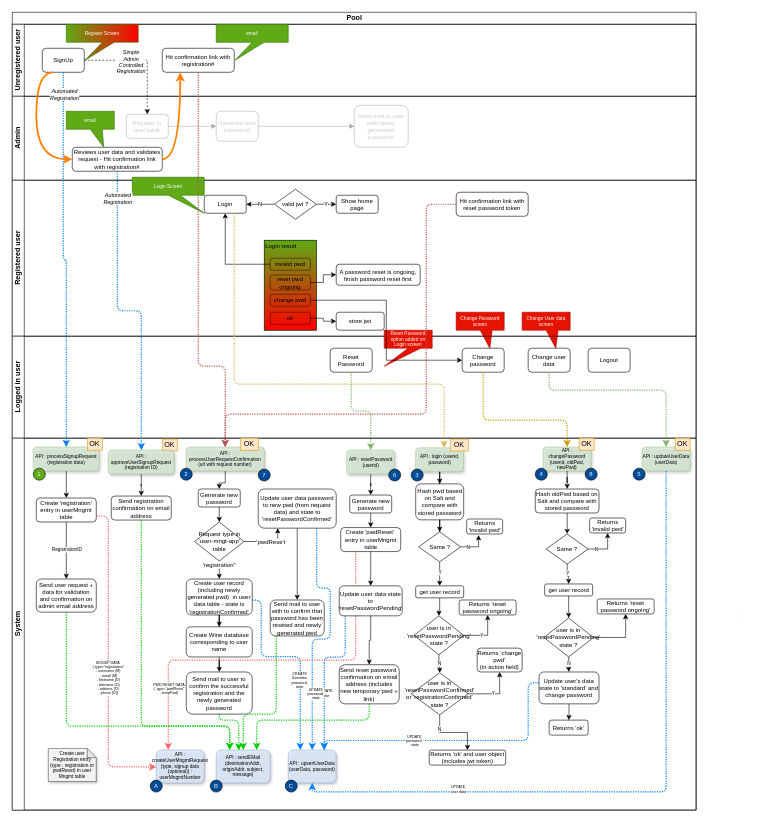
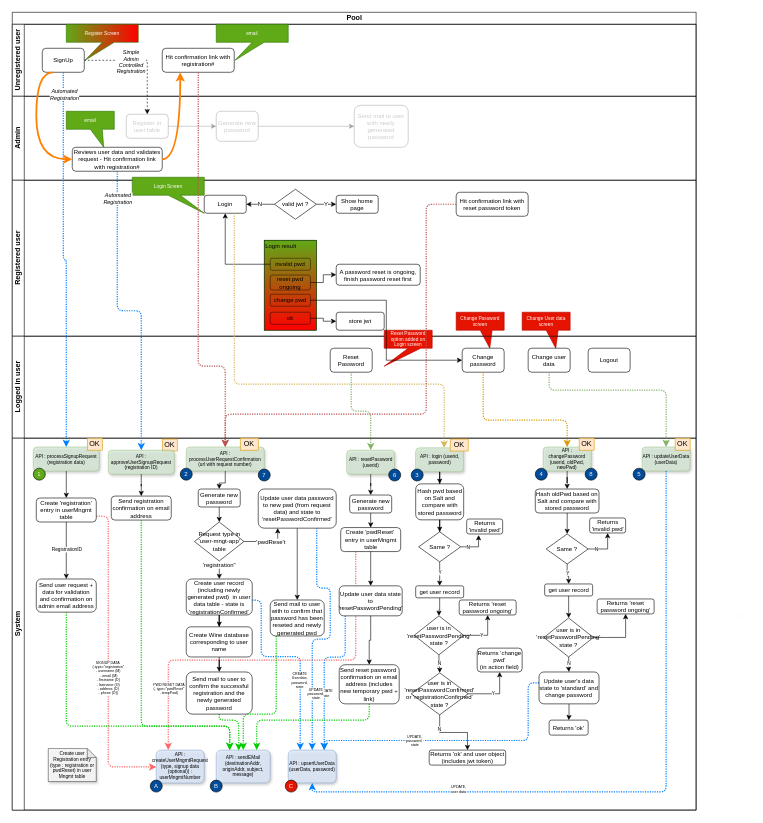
- <mxCell id="151" value="C" style="ellipse;whiteSpace=wrap;html=1;aspect=fixed;rounded=1;shadow=0;glass=0;comic=0;labelBackgroundColor=none;fillColor=#004C99;fontSize=10;align=center;fontColor=#FAFAFA;spacing=0;fontFamily=Helvetica;" parent="53" vertex="1"><mxGeometry x="455" y="570" width="20" height="20" as="geometry" /></mxCell>
+ <mxCell id="151" value="C" style="ellipse;whiteSpace=wrap;html=1;aspect=fixed;rounded=1;shadow=0;glass=0;comic=0;labelBackgroundColor=none;fillColor=#e51400;fontSize=10;align=center;fontColor=#FAFAFA;spacing=0;fontFamily=Helvetica;" parent="53" vertex="1"><mxGeometry x="455" y="570" width="20" height="20" as="geometry" /></mxCell>
